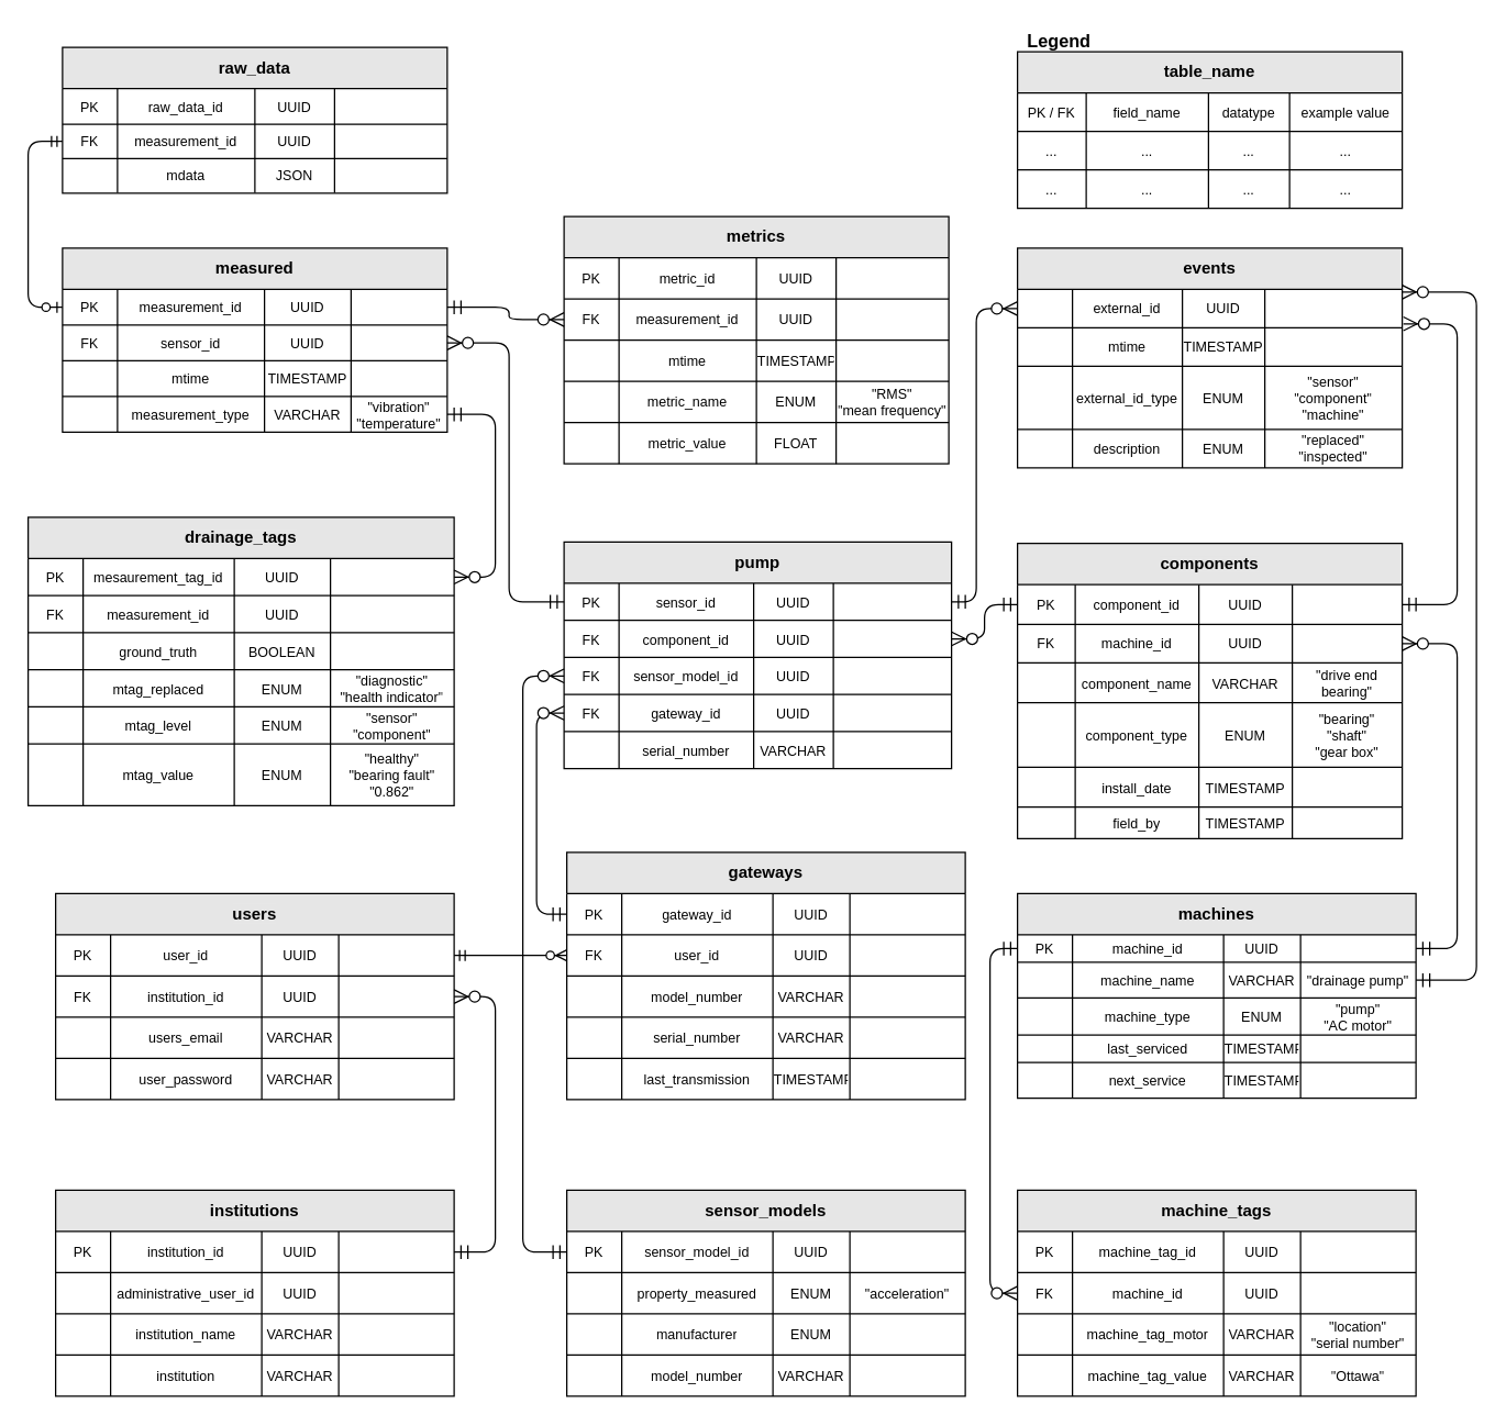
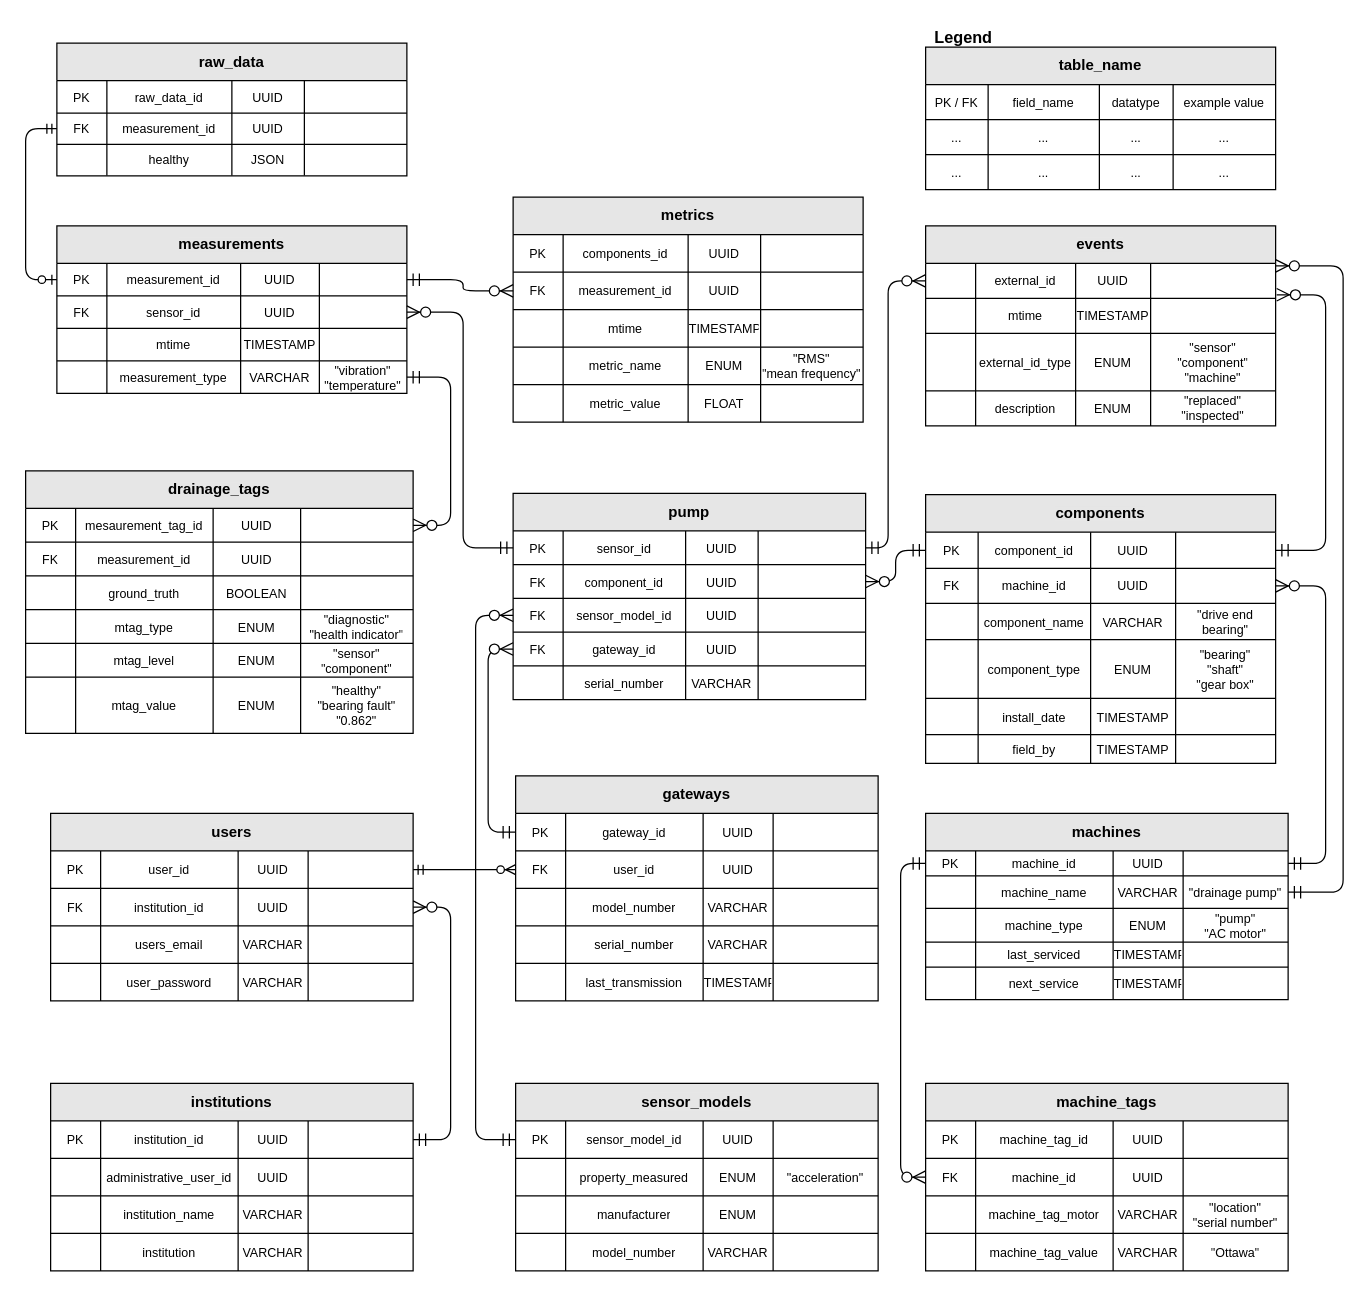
- <mxCell id="287" value="mdata" style="shape=partialRectangle;html=1;whiteSpace=wrap;connectable=0;fillColor=none;top=0;left=0;bottom=0;right=0;overflow=hidden;fontSize=10;" parent="285" vertex="1"><mxGeometry x="40" width="100" height="25" as="geometry"><mxRectangle width="100" height="25" as="alternateBounds" /></mxGeometry></mxCell>
+ <mxCell id="287" value="healthy" style="shape=partialRectangle;html=1;whiteSpace=wrap;connectable=0;fillColor=none;top=0;left=0;bottom=0;right=0;overflow=hidden;fontSize=10;" parent="285" vertex="1"><mxGeometry x="40" width="100" height="25" as="geometry"><mxRectangle width="100" height="25" as="alternateBounds" /></mxGeometry></mxCell>
- <mxCell id="37" value="&lt;span style=&quot;background-color: rgb(230 , 230 , 230)&quot;&gt;&lt;font style=&quot;font-size: 12px&quot;&gt;measured&lt;/font&gt;&lt;/span&gt;" style="shape=table;html=1;whiteSpace=wrap;startSize=30;container=1;collapsible=0;childLayout=tableLayout;fontStyle=1;align=center;fillColor=#E6E6E6;fontSize=10;" parent="1" vertex="1"><mxGeometry x="45" y="180" width="280" height="134" as="geometry" /></mxCell>
+ <mxCell id="37" value="&lt;span style=&quot;background-color: rgb(230 , 230 , 230)&quot;&gt;&lt;font style=&quot;font-size: 12px&quot;&gt;measurements&lt;/font&gt;&lt;/span&gt;" style="shape=table;html=1;whiteSpace=wrap;startSize=30;container=1;collapsible=0;childLayout=tableLayout;fontStyle=1;align=center;fillColor=#E6E6E6;fontSize=10;" parent="1" vertex="1"><mxGeometry x="45" y="180" width="280" height="134" as="geometry" /></mxCell>
- <mxCell id="61" value="metric_id" style="shape=partialRectangle;html=1;whiteSpace=wrap;connectable=0;fillColor=none;top=0;left=0;bottom=0;right=0;overflow=hidden;fontSize=10;" vertex="1" parent="59"><mxGeometry x="40" width="100" height="30" as="geometry"><mxRectangle width="100" height="30" as="alternateBounds" /></mxGeometry></mxCell>
+ <mxCell id="61" value="components_id" style="shape=partialRectangle;html=1;whiteSpace=wrap;connectable=0;fillColor=none;top=0;left=0;bottom=0;right=0;overflow=hidden;fontSize=10;" vertex="1" parent="59"><mxGeometry x="40" width="100" height="30" as="geometry"><mxRectangle width="100" height="30" as="alternateBounds" /></mxGeometry></mxCell>
- <mxCell id="24" value="mtag_replaced" style="shape=partialRectangle;html=1;whiteSpace=wrap;connectable=0;fillColor=none;top=0;left=0;bottom=0;right=0;overflow=hidden;fontSize=10;" parent="22" vertex="1"><mxGeometry x="40" width="110" height="27" as="geometry"><mxRectangle width="110" height="27" as="alternateBounds" /></mxGeometry></mxCell>
+ <mxCell id="24" value="mtag_type" style="shape=partialRectangle;html=1;whiteSpace=wrap;connectable=0;fillColor=none;top=0;left=0;bottom=0;right=0;overflow=hidden;fontSize=10;" parent="22" vertex="1"><mxGeometry x="40" width="110" height="27" as="geometry"><mxRectangle width="110" height="27" as="alternateBounds" /></mxGeometry></mxCell>
